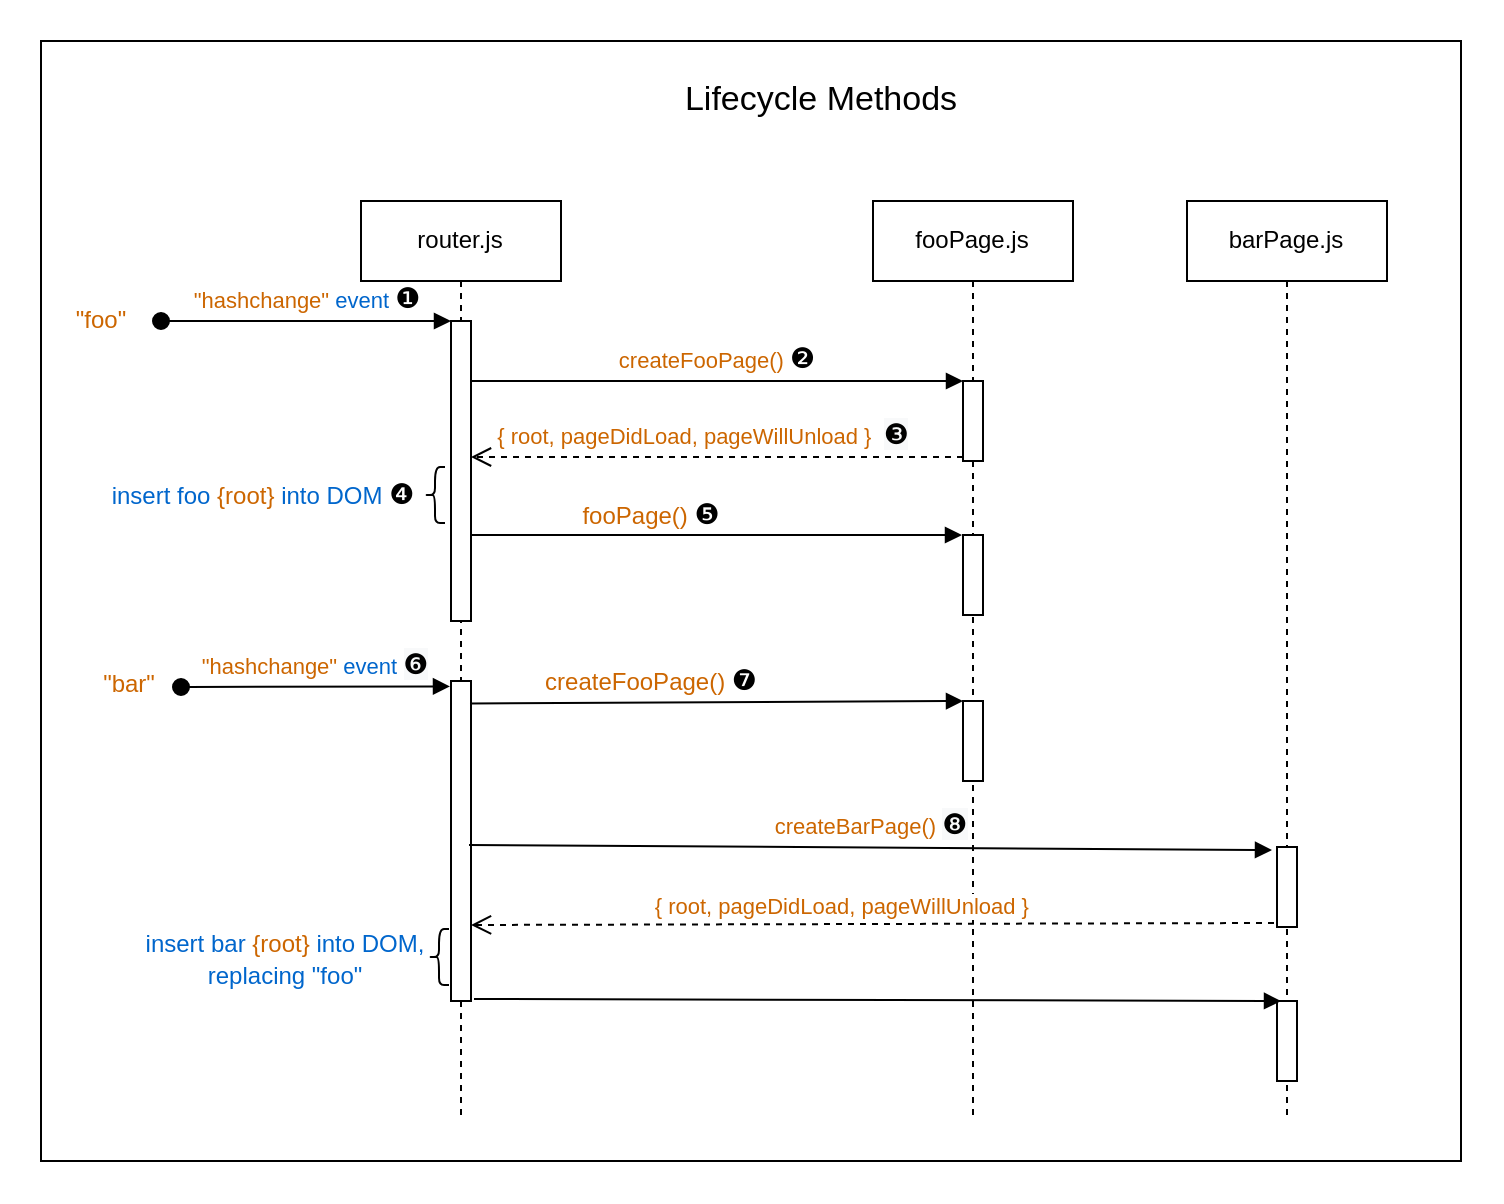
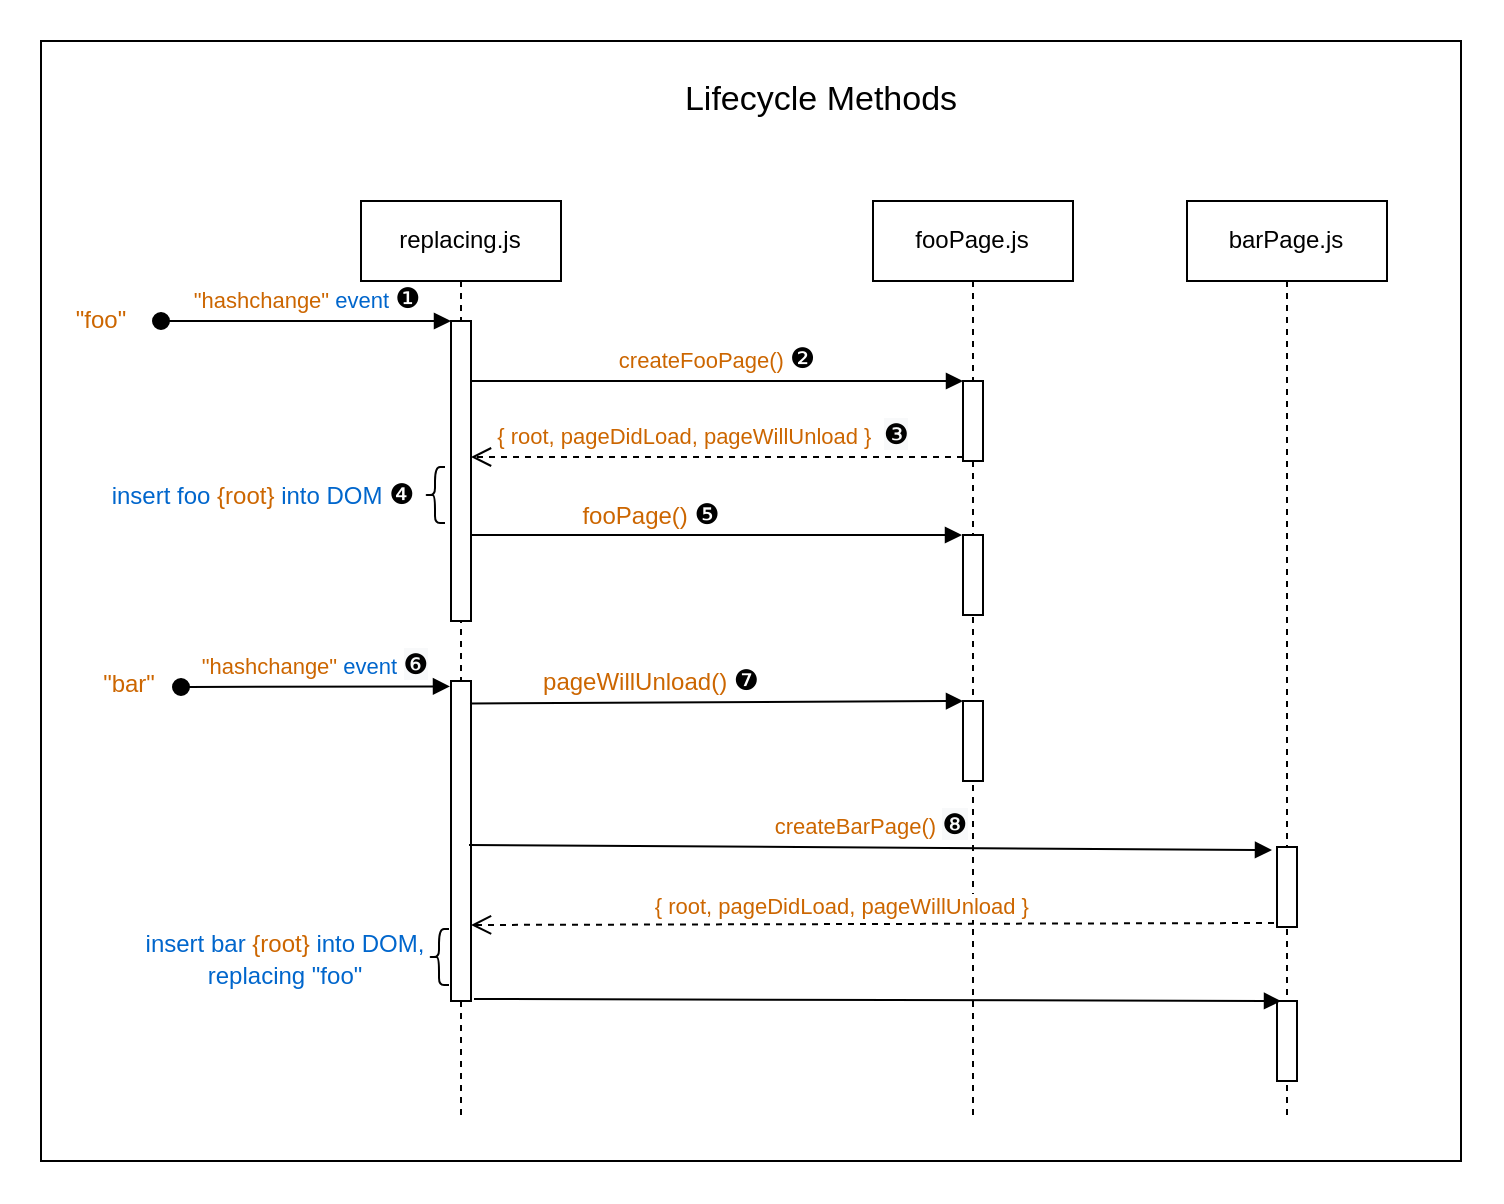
- <mxCell id="4" value="router.js" style="shape=umlLifeline;perimeter=lifelinePerimeter;whiteSpace=wrap;html=1;container=1;collapsible=0;recursiveResize=0;outlineConnect=0;" vertex="1" parent="1"><mxGeometry x="180" y="100" width="100" height="460" as="geometry" /></mxCell>
+ <mxCell id="4" value="replacing.js" style="shape=umlLifeline;perimeter=lifelinePerimeter;whiteSpace=wrap;html=1;container=1;collapsible=0;recursiveResize=0;outlineConnect=0;" vertex="1" parent="1"><mxGeometry x="180" y="100" width="100" height="460" as="geometry" /></mxCell>
- <mxCell id="25" value="&lt;font color=&quot;#cc6600&quot;&gt;createFooPage()&amp;nbsp;&lt;/font&gt;&lt;span style=&quot;font-size: 14px; background-color: rgb(255, 255, 255);&quot;&gt;❼&lt;/span&gt;" style="text;html=1;resizable=0;autosize=1;align=center;verticalAlign=middle;points=[];fillColor=none;strokeColor=none;rounded=0;" vertex="1" parent="1"><mxGeometry x="265" y="330" width="120" height="20" as="geometry" /></mxCell>
+ <mxCell id="25" value="&lt;font color=&quot;#cc6600&quot;&gt;pageWillUnload()&amp;nbsp;&lt;/font&gt;&lt;span style=&quot;font-size: 14px; background-color: rgb(255, 255, 255);&quot;&gt;❼&lt;/span&gt;" style="text;html=1;resizable=0;autosize=1;align=center;verticalAlign=middle;points=[];fillColor=none;strokeColor=none;rounded=0;" vertex="1" parent="1"><mxGeometry x="265" y="330" width="120" height="20" as="geometry" /></mxCell>
